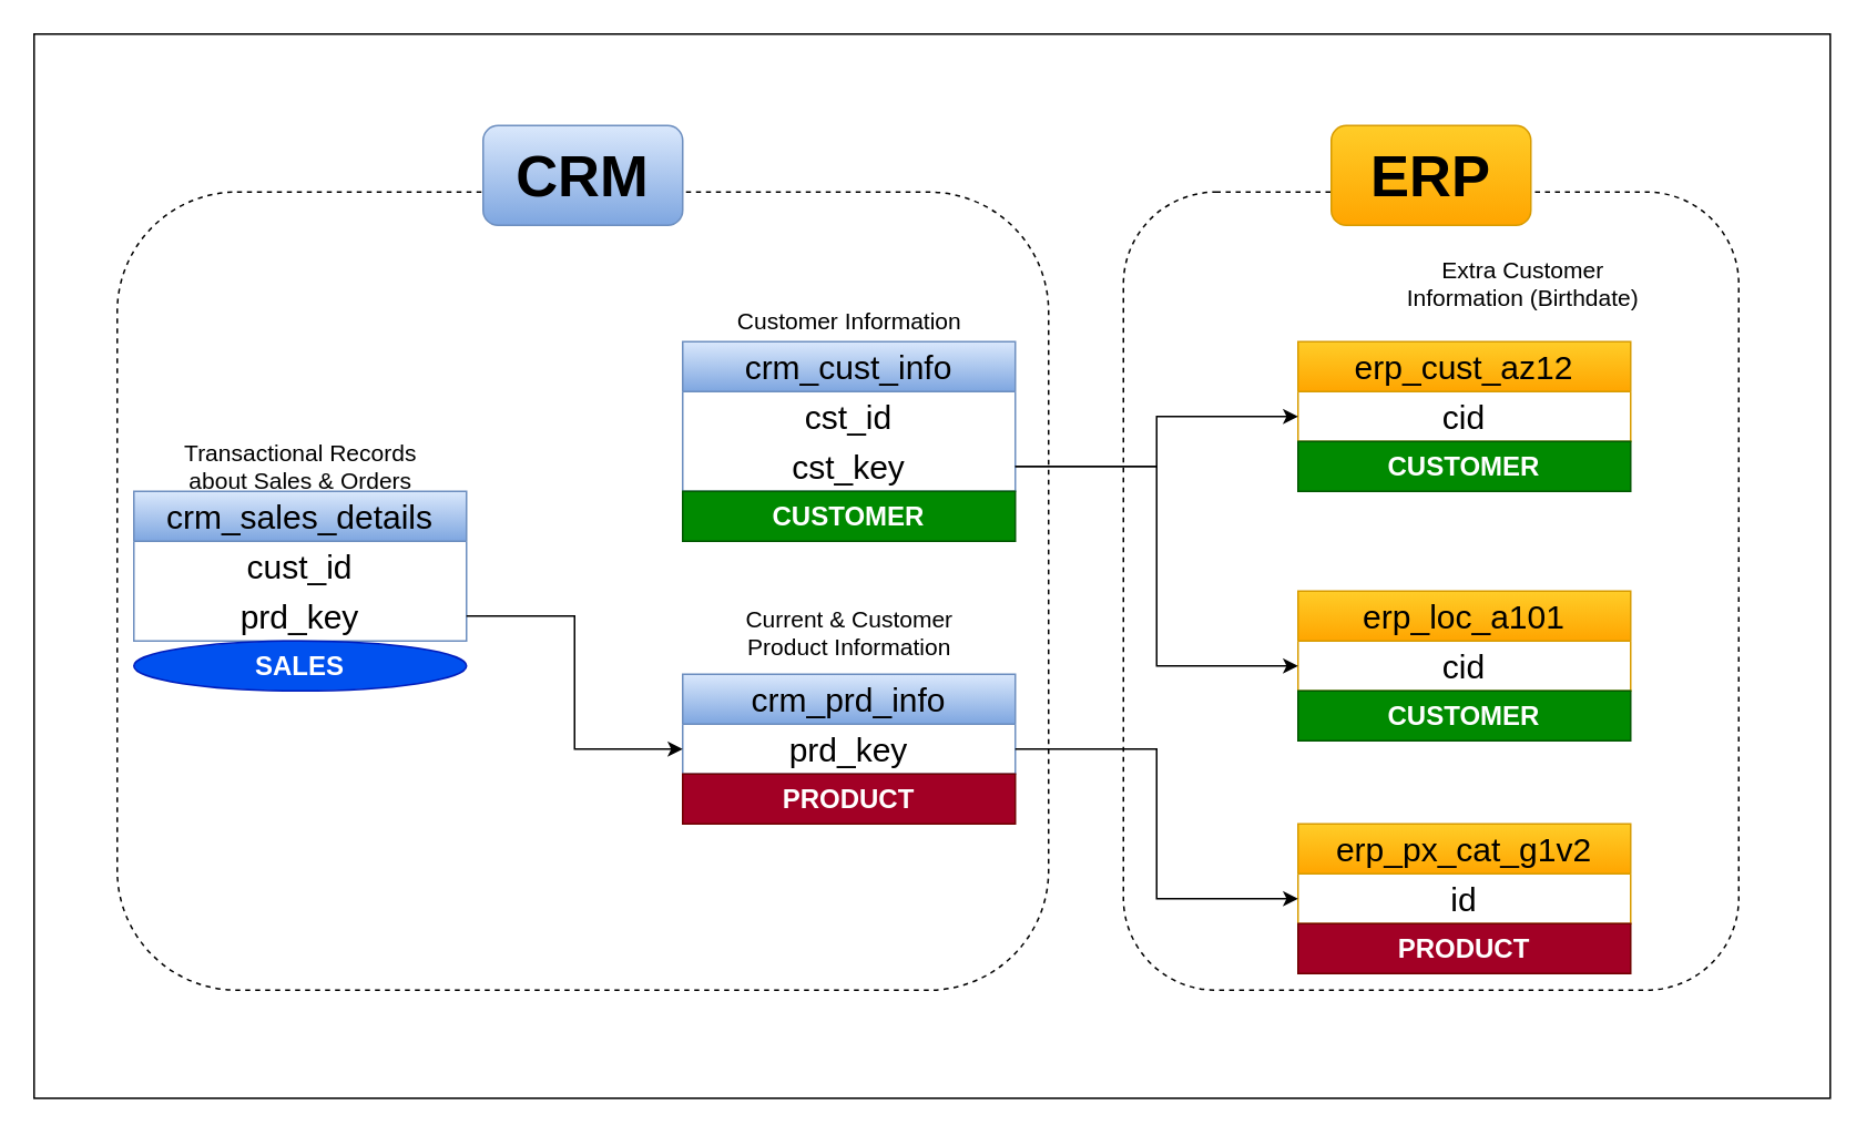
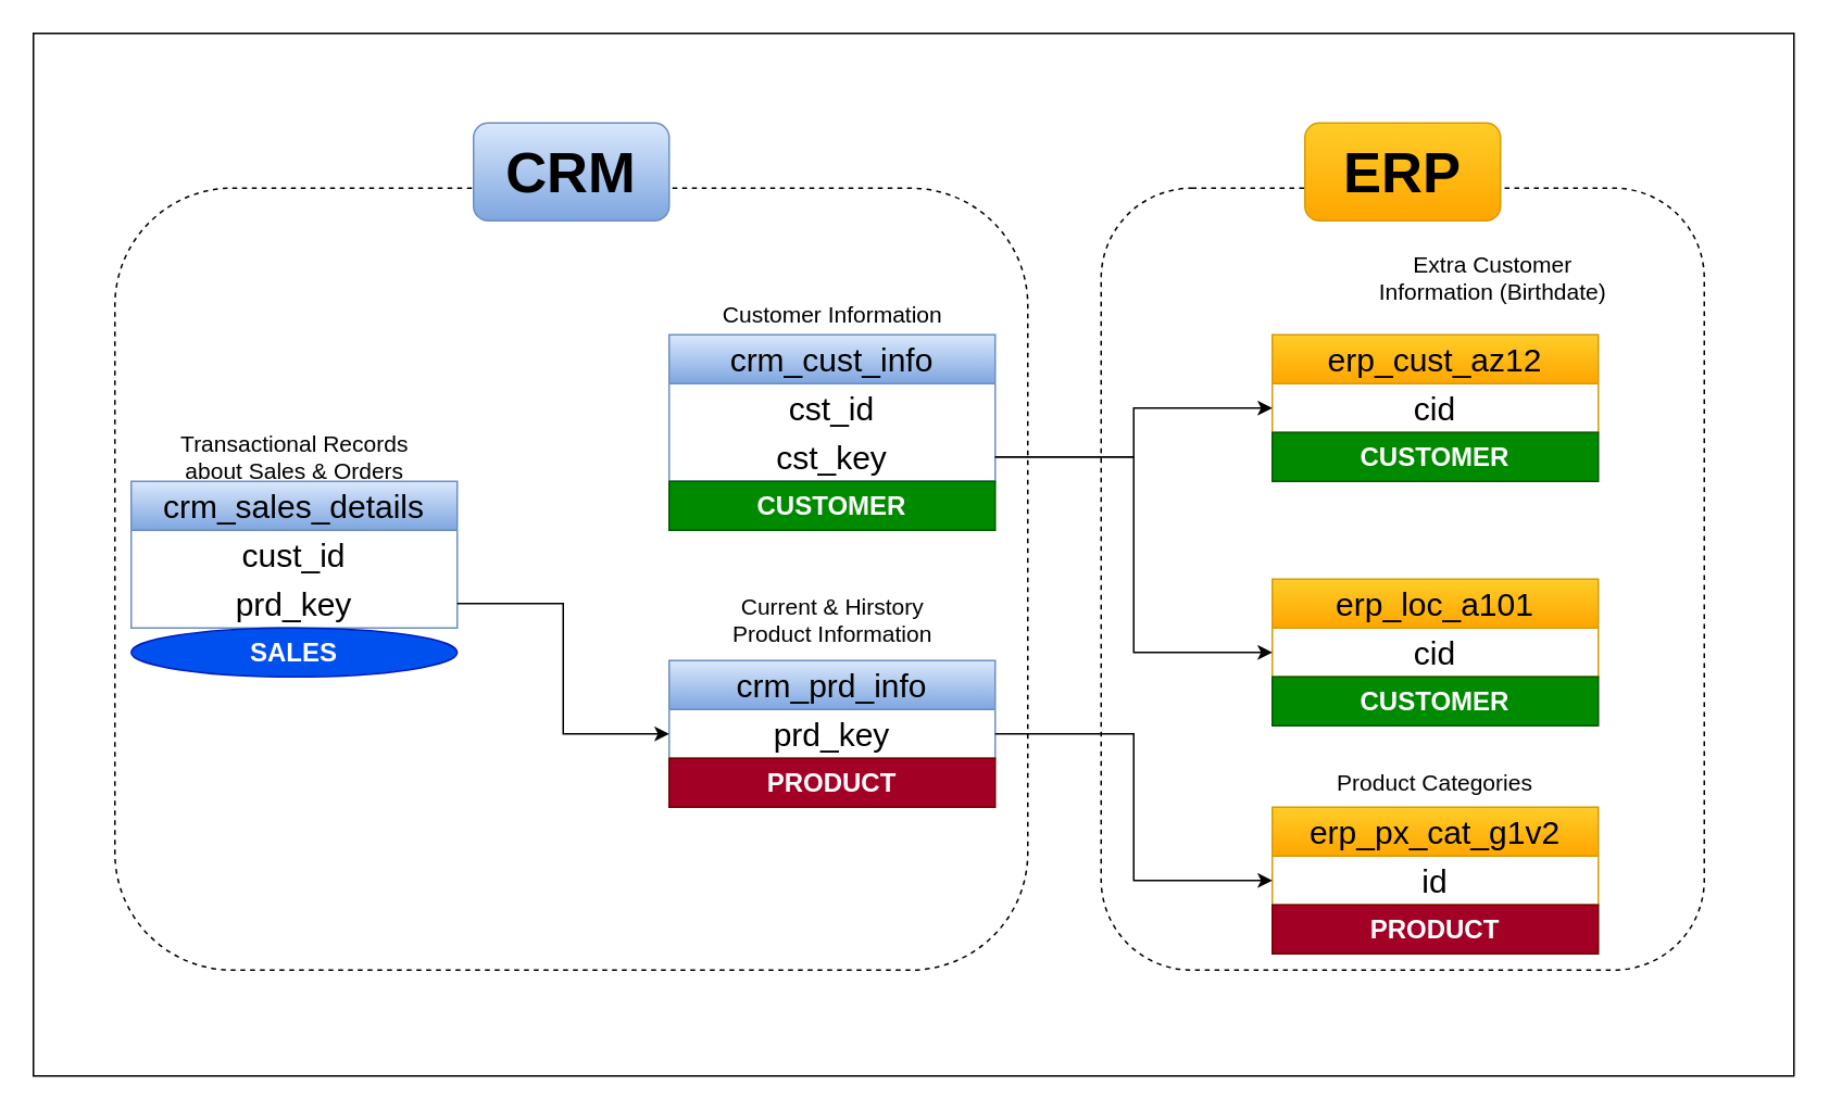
- <mxCell id="8" value="&lt;div&gt;&lt;span style=&quot;font-size: 14px;&quot;&gt;Current &amp;amp; Customer Product Information&lt;/span&gt;&lt;/div&gt;" style="text;html=1;whiteSpace=wrap;strokeColor=none;fillColor=none;align=center;verticalAlign=middle;rounded=0;" vertex="1" parent="1"><mxGeometry x="438.5" y="365" width="143" height="30" as="geometry" /></mxCell>
+ <mxCell id="8" value="&lt;div&gt;&lt;span style=&quot;font-size: 14px;&quot;&gt;Current &amp;amp; Hirstory Product Information&lt;/span&gt;&lt;/div&gt;" style="text;html=1;whiteSpace=wrap;strokeColor=none;fillColor=none;align=center;verticalAlign=middle;rounded=0;" vertex="1" parent="1"><mxGeometry x="438.5" y="365" width="143" height="30" as="geometry" /></mxCell>
+ <mxCell id="28" value="&lt;span style=&quot;font-size: 14px;&quot;&gt;Product Categories&lt;/span&gt;" style="text;html=1;whiteSpace=wrap;strokeColor=none;fillColor=none;align=center;verticalAlign=middle;rounded=0;" vertex="1" parent="1"><mxGeometry x="780" y="465" width="200" height="30" as="geometry" /></mxCell>
